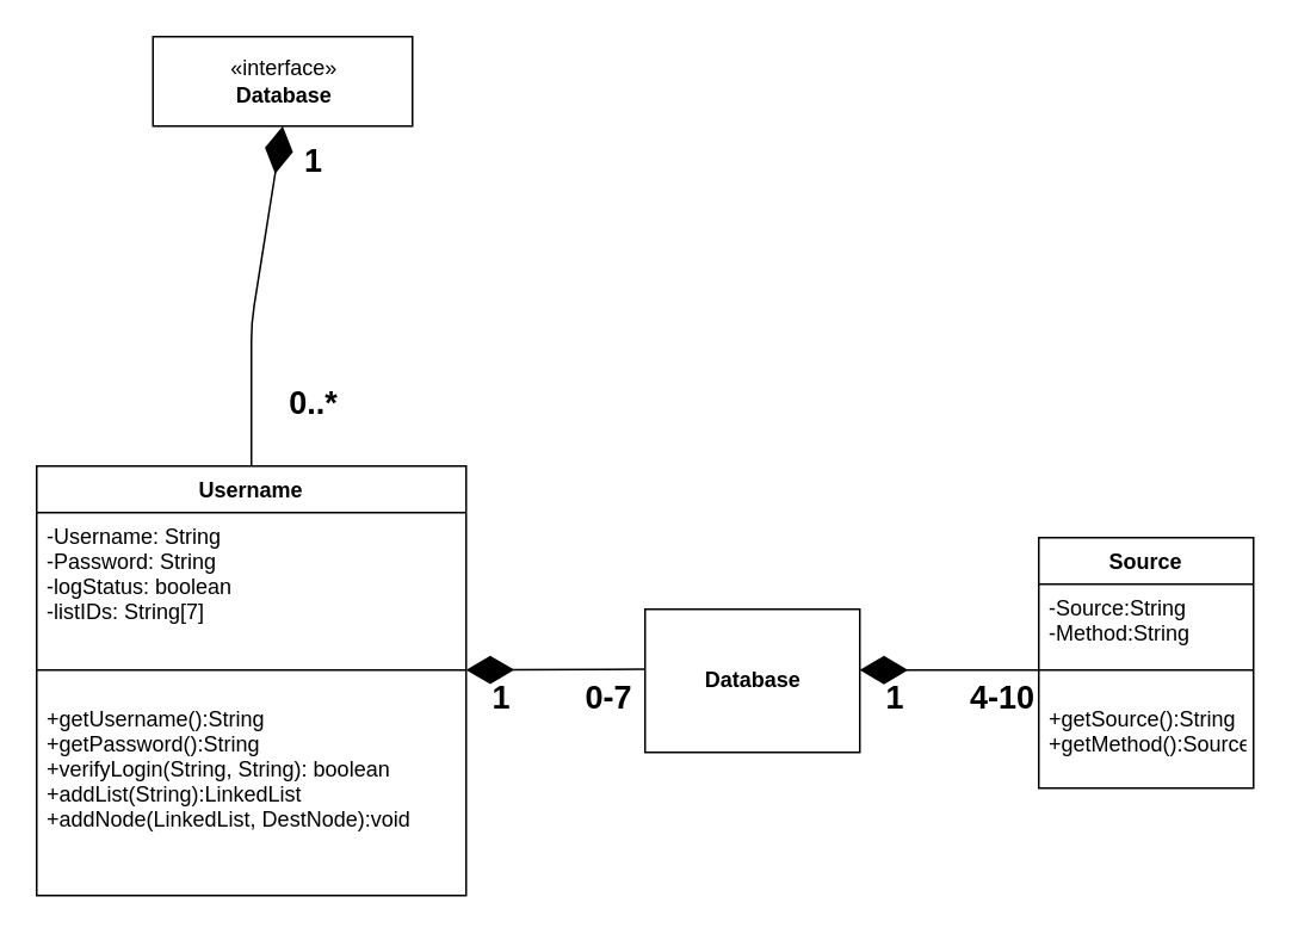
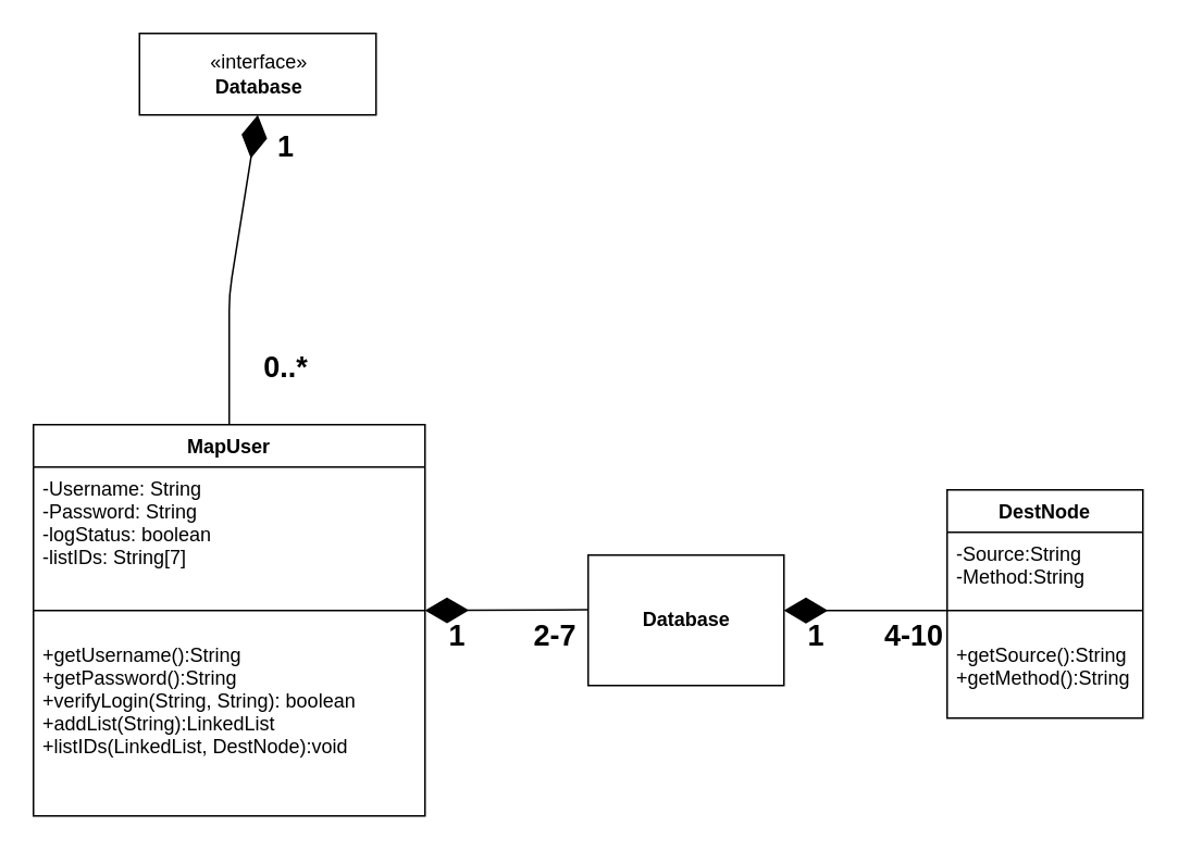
- <mxCell id="2" value="Username" style="swimlane;fontStyle=1;align=center;verticalAlign=top;childLayout=stackLayout;horizontal=1;startSize=26;horizontalStack=0;resizeParent=1;resizeParentMax=0;resizeLast=0;collapsible=1;marginBottom=0;html=0;" vertex="1" parent="1"><mxGeometry x="20" y="260" width="240" height="240" as="geometry"><mxRectangle x="19" y="21" width="80" height="26" as="alternateBounds" /></mxGeometry></mxCell>
+ <mxCell id="2" value="MapUser" style="swimlane;fontStyle=1;align=center;verticalAlign=top;childLayout=stackLayout;horizontal=1;startSize=26;horizontalStack=0;resizeParent=1;resizeParentMax=0;resizeLast=0;collapsible=1;marginBottom=0;html=0;" vertex="1" parent="1"><mxGeometry x="20" y="260" width="240" height="240" as="geometry"><mxRectangle x="19" y="21" width="80" height="26" as="alternateBounds" /></mxGeometry></mxCell>
- <mxCell id="7" value="Source" style="swimlane;fontStyle=1;align=center;verticalAlign=top;childLayout=stackLayout;horizontal=1;startSize=26;horizontalStack=0;resizeParent=1;resizeParentMax=0;resizeLast=0;collapsible=1;marginBottom=0;html=0;" vertex="1" parent="1"><mxGeometry x="580" y="300" width="120" height="140" as="geometry"><mxRectangle x="19" y="21" width="80" height="26" as="alternateBounds" /></mxGeometry></mxCell>
+ <mxCell id="7" value="DestNode" style="swimlane;fontStyle=1;align=center;verticalAlign=top;childLayout=stackLayout;horizontal=1;startSize=26;horizontalStack=0;resizeParent=1;resizeParentMax=0;resizeLast=0;collapsible=1;marginBottom=0;html=0;" vertex="1" parent="1"><mxGeometry x="580" y="300" width="120" height="140" as="geometry"><mxRectangle x="19" y="21" width="80" height="26" as="alternateBounds" /></mxGeometry></mxCell>
- <mxCell id="13" value="&lt;font style=&quot;font-size: 18px&quot;&gt;&lt;b&gt;0-7&lt;/b&gt;&lt;/font&gt;" style="text;html=1;strokeColor=none;fillColor=none;align=center;verticalAlign=middle;whiteSpace=wrap;rounded=0;" vertex="1" parent="1"><mxGeometry x="320" y="380" width="40" height="20" as="geometry" /></mxCell>
+ <mxCell id="13" value="&lt;font style=&quot;font-size: 18px&quot;&gt;&lt;b&gt;2-7&lt;/b&gt;&lt;/font&gt;" style="text;html=1;strokeColor=none;fillColor=none;align=center;verticalAlign=middle;whiteSpace=wrap;rounded=0;" vertex="1" parent="1"><mxGeometry x="320" y="380" width="40" height="20" as="geometry" /></mxCell>
- <mxCell id="5" value="+getUsername():String&#10;+getPassword():String&#10;+verifyLogin(String, String): boolean&#10;+addList(String):LinkedList&#10;+addNode(LinkedList, DestNode):void" style="text;strokeColor=none;fillColor=none;align=left;verticalAlign=top;spacingLeft=4;spacingRight=4;overflow=hidden;rotatable=0;points=[[0,0.5],[1,0.5]];portConstraint=eastwest;resizeWidth=1;resizeHeight=1;" vertex="1" parent="2"><mxGeometry y="128" width="240" height="112" as="geometry" /></mxCell>
+ <mxCell id="5" value="+getUsername():String&#10;+getPassword():String&#10;+verifyLogin(String, String): boolean&#10;+addList(String):LinkedList&#10;+listIDs(LinkedList, DestNode):void" style="text;strokeColor=none;fillColor=none;align=left;verticalAlign=top;spacingLeft=4;spacingRight=4;overflow=hidden;rotatable=0;points=[[0,0.5],[1,0.5]];portConstraint=eastwest;resizeWidth=1;resizeHeight=1;" vertex="1" parent="2"><mxGeometry y="128" width="240" height="112" as="geometry" /></mxCell>
- <mxCell id="10" value="+getSource():String&#10;+getMethod():Source&#10;" style="text;strokeColor=none;fillColor=none;align=left;verticalAlign=top;spacingLeft=4;spacingRight=4;overflow=hidden;rotatable=0;points=[[0,0.5],[1,0.5]];portConstraint=eastwest;resizeWidth=1;resizeHeight=1;" vertex="1" parent="7"><mxGeometry y="88" width="120" height="52" as="geometry" /></mxCell>
+ <mxCell id="10" value="+getSource():String&#10;+getMethod():String&#10;" style="text;strokeColor=none;fillColor=none;align=left;verticalAlign=top;spacingLeft=4;spacingRight=4;overflow=hidden;rotatable=0;points=[[0,0.5],[1,0.5]];portConstraint=eastwest;resizeWidth=1;resizeHeight=1;" vertex="1" parent="7"><mxGeometry y="88" width="120" height="52" as="geometry" /></mxCell>
